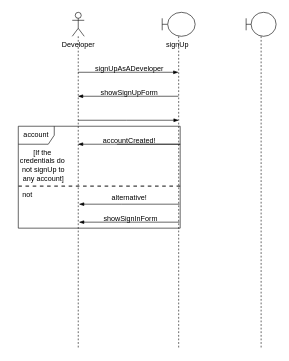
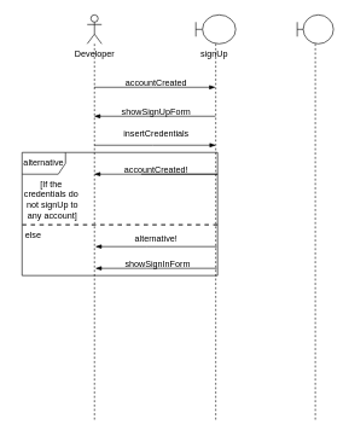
- <mxCell id="6" value="signUpAsADeveloper" style="text;html=1;align=center;verticalAlign=middle;resizable=0;points=[];autosize=1;strokeColor=none;fillColor=none;" vertex="1" parent="1"><mxGeometry x="145" y="100" width="140" height="30" as="geometry" /></mxCell>
+ <mxCell id="6" value="accountCreated" style="text;html=1;align=center;verticalAlign=middle;resizable=0;points=[];autosize=1;strokeColor=none;fillColor=none;" vertex="1" parent="1"><mxGeometry x="145" y="100" width="140" height="30" as="geometry" /></mxCell>
+ <mxCell id="16" value="insertCredentials" style="text;html=1;align=center;verticalAlign=middle;resizable=0;points=[];autosize=1;strokeColor=none;fillColor=none;" vertex="1" parent="1"><mxGeometry x="160" y="170" width="110" height="30" as="geometry" /></mxCell>
- <mxCell id="11" value="account" style="shape=umlFrame;whiteSpace=wrap;html=1;" vertex="1" parent="1"><mxGeometry x="30" y="210" width="270" height="170" as="geometry" /></mxCell>
+ <mxCell id="11" value="alternative" style="shape=umlFrame;whiteSpace=wrap;html=1;" vertex="1" parent="1"><mxGeometry x="30" y="210" width="270" height="170" as="geometry" /></mxCell>
- <mxCell id="14" value="not" style="text;html=1;align=center;verticalAlign=middle;resizable=0;points=[];autosize=1;strokeColor=none;fillColor=none;" vertex="1" parent="1"><mxGeometry x="20" y="310" width="50" height="30" as="geometry" /></mxCell>
+ <mxCell id="14" value="else" style="text;html=1;align=center;verticalAlign=middle;resizable=0;points=[];autosize=1;strokeColor=none;fillColor=none;" vertex="1" parent="1"><mxGeometry x="20" y="310" width="50" height="30" as="geometry" /></mxCell>
